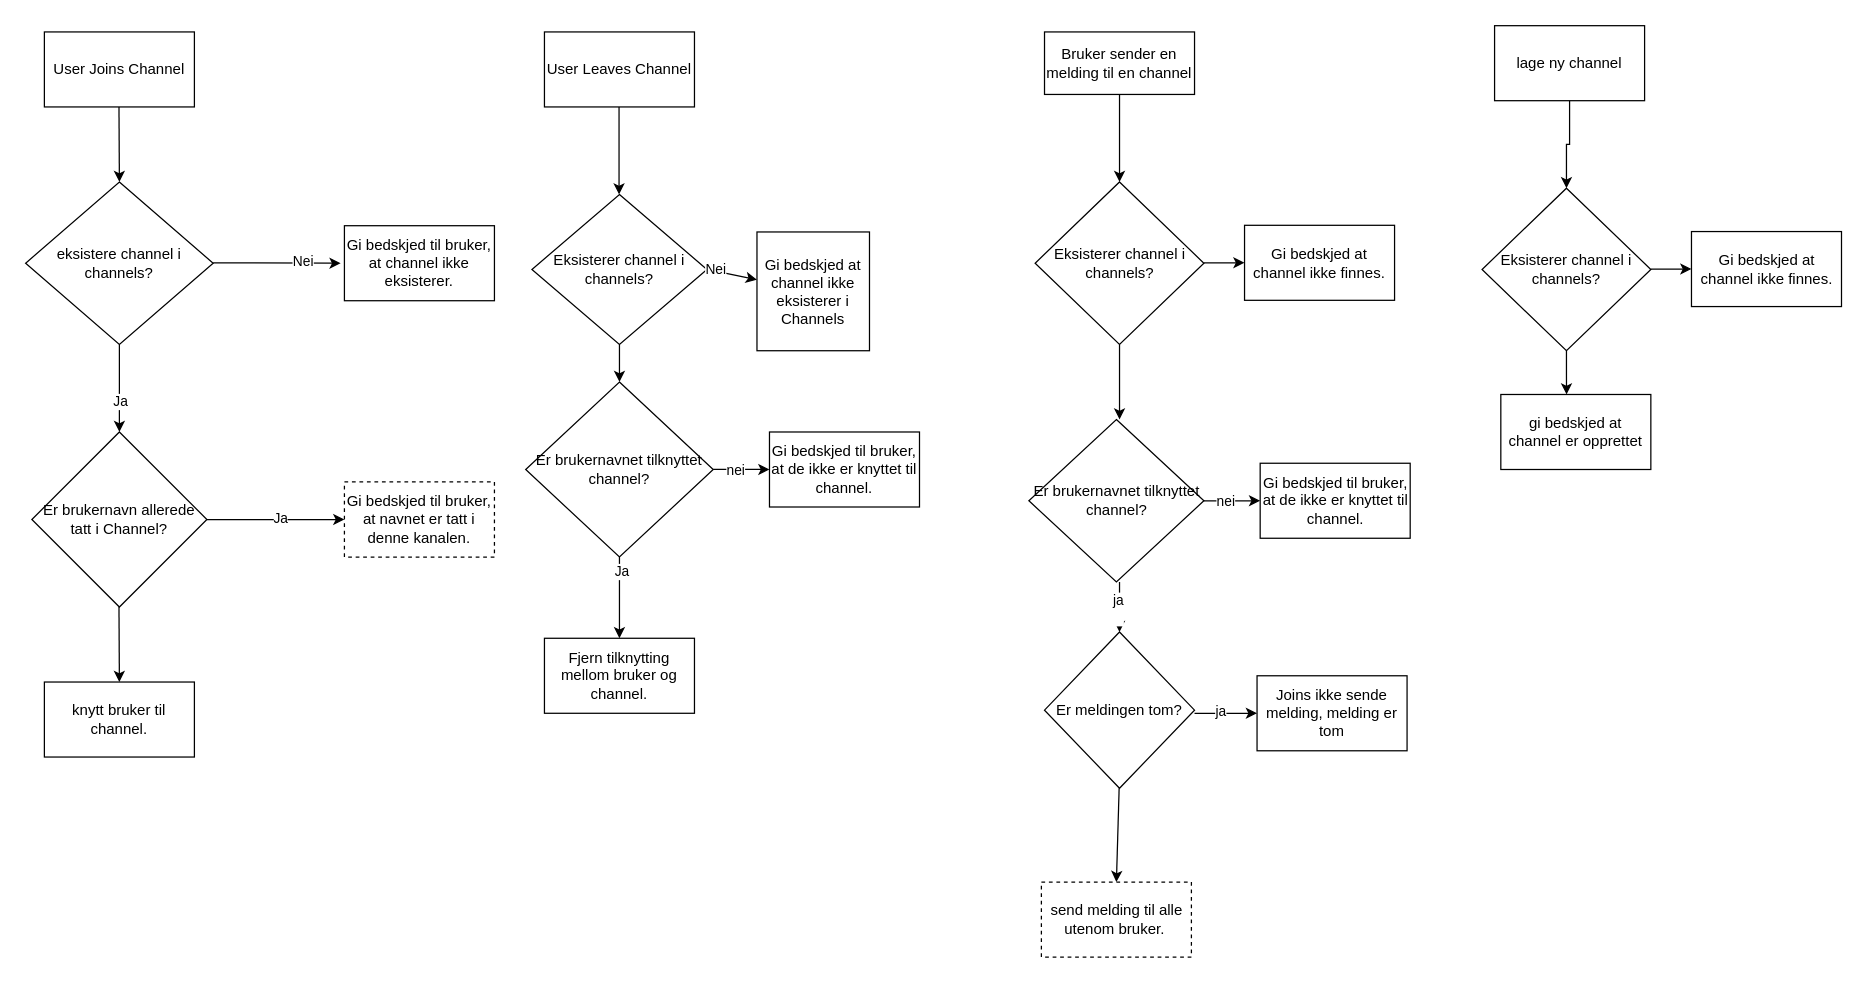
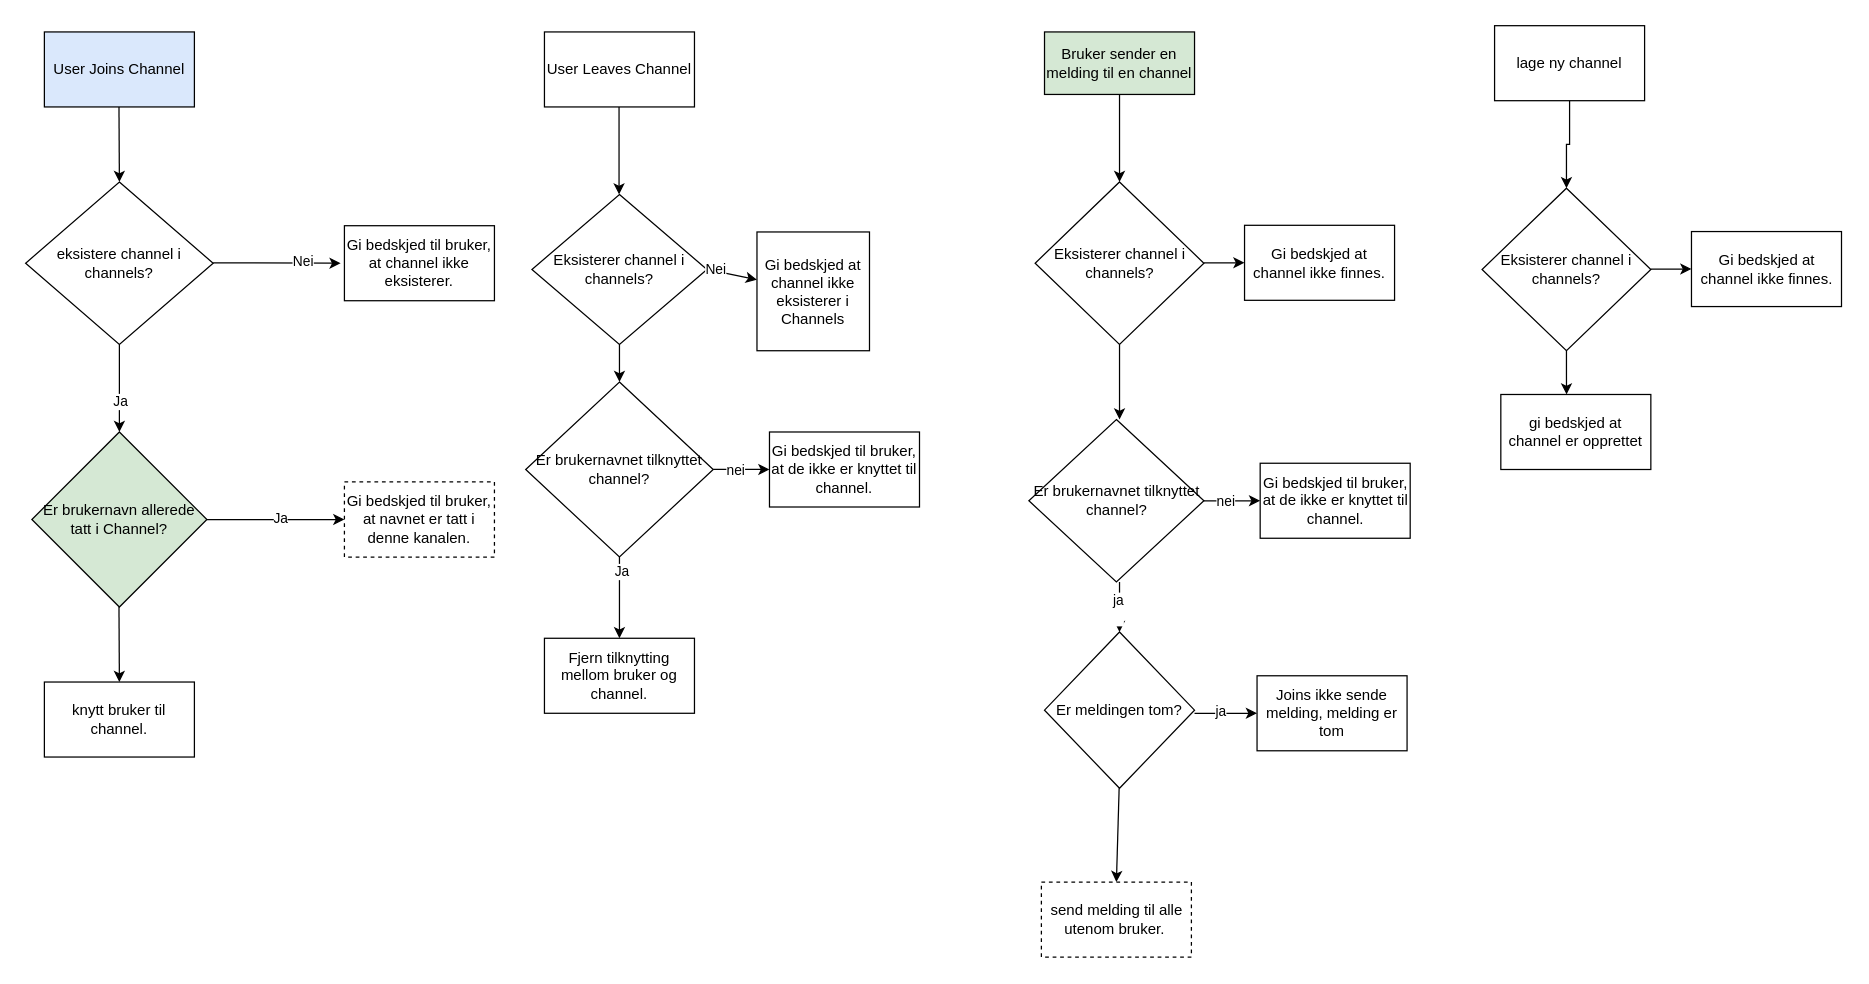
- <mxCell id="30" value="Bruker sender en melding til en channel" style="rounded=0;whiteSpace=wrap;html=1;" vertex="1" parent="1"><mxGeometry x="835" y="25" width="120" height="50" as="geometry" /></mxCell>
+ <mxCell id="30" value="Bruker sender en melding til en channel" style="rounded=0;whiteSpace=wrap;html=1;fillColor=#d5e8d4;" vertex="1" parent="1"><mxGeometry x="835" y="25" width="120" height="50" as="geometry" /></mxCell>
- <mxCell id="2" value="User Joins Channel" style="rounded=0;whiteSpace=wrap;html=1;" vertex="1" parent="1"><mxGeometry x="35" y="25" width="120" height="60" as="geometry" /></mxCell>
+ <mxCell id="2" value="User Joins Channel" style="rounded=0;whiteSpace=wrap;html=1;fillColor=#dae8fc;" vertex="1" parent="1"><mxGeometry x="35" y="25" width="120" height="60" as="geometry" /></mxCell>
- <mxCell id="10" value="Er brukernavn allerede tatt i Channel?" style="rhombus;whiteSpace=wrap;html=1;" vertex="1" parent="1"><mxGeometry x="25" y="345" width="140" height="140" as="geometry" /></mxCell>
+ <mxCell id="10" value="Er brukernavn allerede tatt i Channel?" style="rhombus;whiteSpace=wrap;html=1;fillColor=#d5e8d4;" vertex="1" parent="1"><mxGeometry x="25" y="345" width="140" height="140" as="geometry" /></mxCell>
